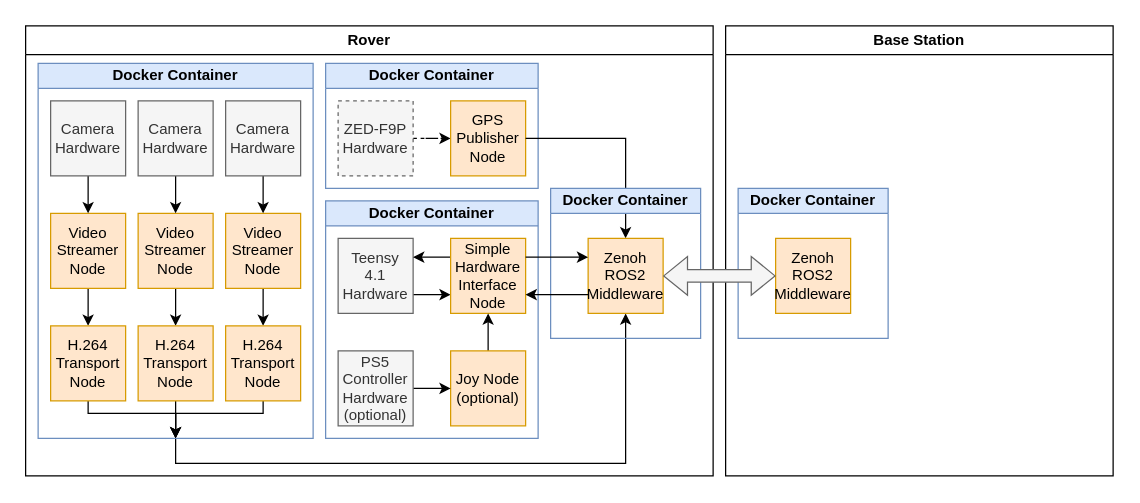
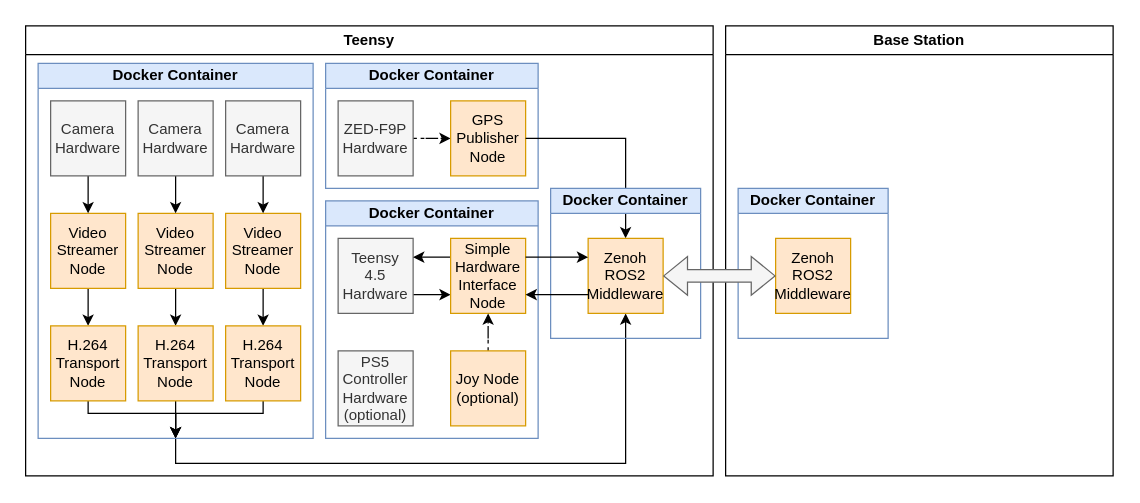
- <mxCell id="5" value="Rover" style="swimlane;whiteSpace=wrap;html=1;" vertex="1" parent="1"><mxGeometry x="20" y="20" width="550" height="360" as="geometry" /></mxCell>
+ <mxCell id="5" value="Teensy" style="swimlane;whiteSpace=wrap;html=1;" vertex="1" parent="1"><mxGeometry x="20" y="20" width="550" height="360" as="geometry" /></mxCell>
- <mxCell id="28" value="ZED-F9P&lt;div&gt;Hardware&lt;/div&gt;" style="rounded=0;whiteSpace=wrap;html=1;fillColor=#f5f5f5;strokeColor=#666666;fontColor=#333333;dashed=1;" vertex="1" parent="26"><mxGeometry x="10" y="30" width="60" height="60" as="geometry" /></mxCell>
+ <mxCell id="28" value="ZED-F9P&lt;div&gt;Hardware&lt;/div&gt;" style="rounded=0;whiteSpace=wrap;html=1;fillColor=#f5f5f5;strokeColor=#666666;fontColor=#333333;" vertex="1" parent="26"><mxGeometry x="10" y="30" width="60" height="60" as="geometry" /></mxCell>
- <mxCell id="32" value="Teensy 4.1 Hardware" style="rounded=0;whiteSpace=wrap;html=1;fillColor=#f5f5f5;strokeColor=#666666;fontColor=#333333;" vertex="1" parent="30"><mxGeometry x="10" y="30" width="60" height="60" as="geometry" /></mxCell>
+ <mxCell id="32" value="Teensy 4.5 Hardware" style="rounded=0;whiteSpace=wrap;html=1;fillColor=#f5f5f5;strokeColor=#666666;fontColor=#333333;" vertex="1" parent="30"><mxGeometry x="10" y="30" width="60" height="60" as="geometry" /></mxCell>
- <mxCell id="35" style="edgeStyle=orthogonalEdgeStyle;rounded=0;orthogonalLoop=1;jettySize=auto;html=1;entryX=0.5;entryY=1;entryDx=0;entryDy=0;" edge="1" parent="30" source="36" target="34"><mxGeometry relative="1" as="geometry" /></mxCell>
+ <mxCell id="35" style="edgeStyle=orthogonalEdgeStyle;rounded=0;orthogonalLoop=1;jettySize=auto;html=1;entryX=0.5;entryY=1;entryDx=0;entryDy=0;dashed=1;" edge="1" parent="30" source="36" target="34"><mxGeometry relative="1" as="geometry" /></mxCell>
- <mxCell id="37" style="edgeStyle=orthogonalEdgeStyle;rounded=0;orthogonalLoop=1;jettySize=auto;html=1;entryX=0;entryY=0.5;entryDx=0;entryDy=0;" edge="1" parent="30" source="38" target="36"><mxGeometry relative="1" as="geometry" /></mxCell>
